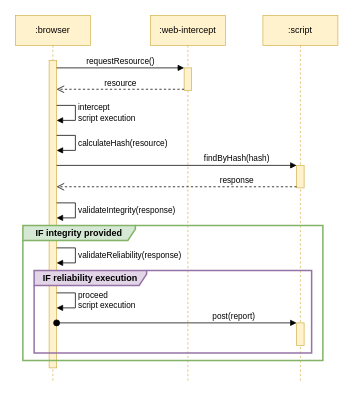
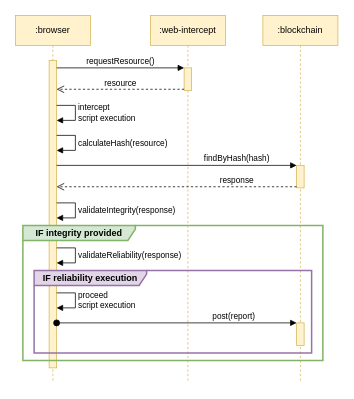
- <mxCell id="9" value=":script" style="shape=umlLifeline;perimeter=lifelinePerimeter;whiteSpace=wrap;html=1;container=1;collapsible=0;recursiveResize=0;outlineConnect=0;fillColor=#fff2cc;strokeColor=#d6b656;" parent="1" vertex="1"><mxGeometry x="350" y="20" width="100" height="490" as="geometry" /></mxCell>
+ <mxCell id="9" value=":blockchain" style="shape=umlLifeline;perimeter=lifelinePerimeter;whiteSpace=wrap;html=1;container=1;collapsible=0;recursiveResize=0;outlineConnect=0;fillColor=#fff2cc;strokeColor=#d6b656;" parent="1" vertex="1"><mxGeometry x="350" y="20" width="100" height="490" as="geometry" /></mxCell>
